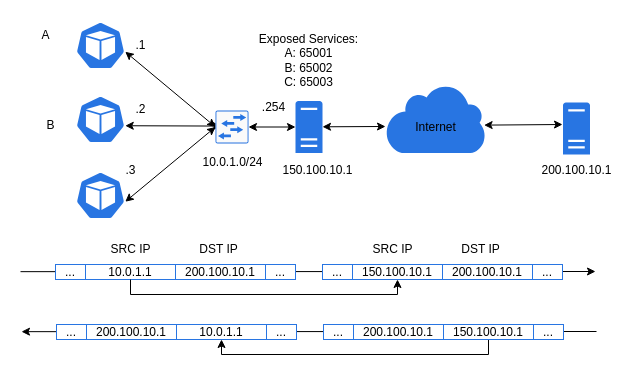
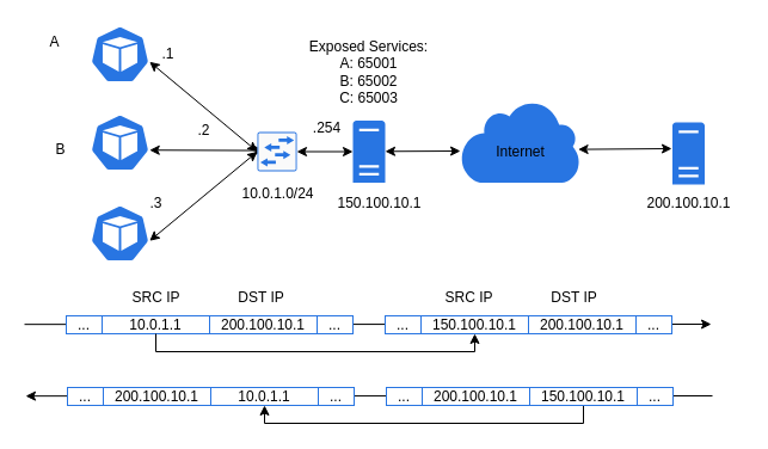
- <mxCell id="15" value=".2" style="text;html=1;resizable=0;autosize=1;align=center;verticalAlign=middle;points=[];fillColor=none;strokeColor=none;rounded=0;" vertex="1" parent="1"><mxGeometry x="125" y="94" width="30" height="30" as="geometry" /></mxCell>
+ <mxCell id="15" value=".2" style="text;html=1;resizable=0;autosize=1;align=center;verticalAlign=middle;points=[];fillColor=none;strokeColor=none;rounded=0;" vertex="1" parent="1"><mxGeometry x="155" y="94" width="30" height="30" as="geometry" /></mxCell>
